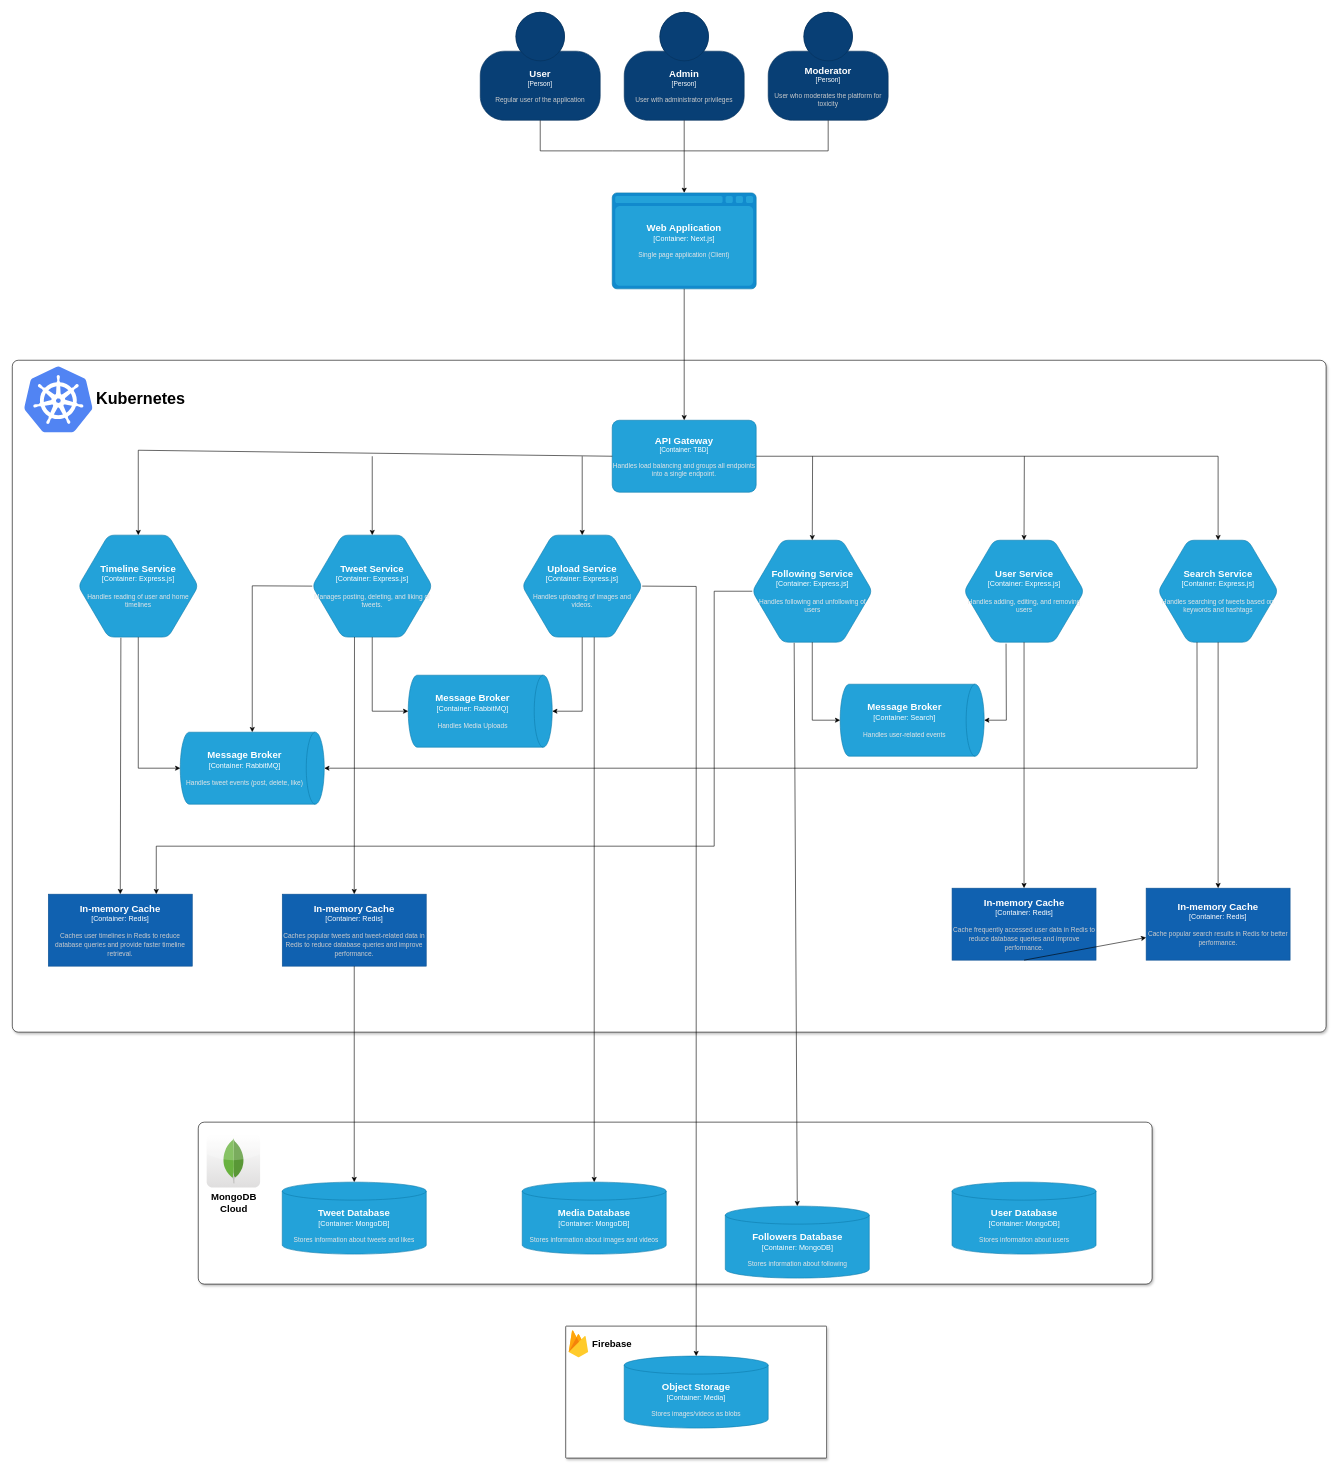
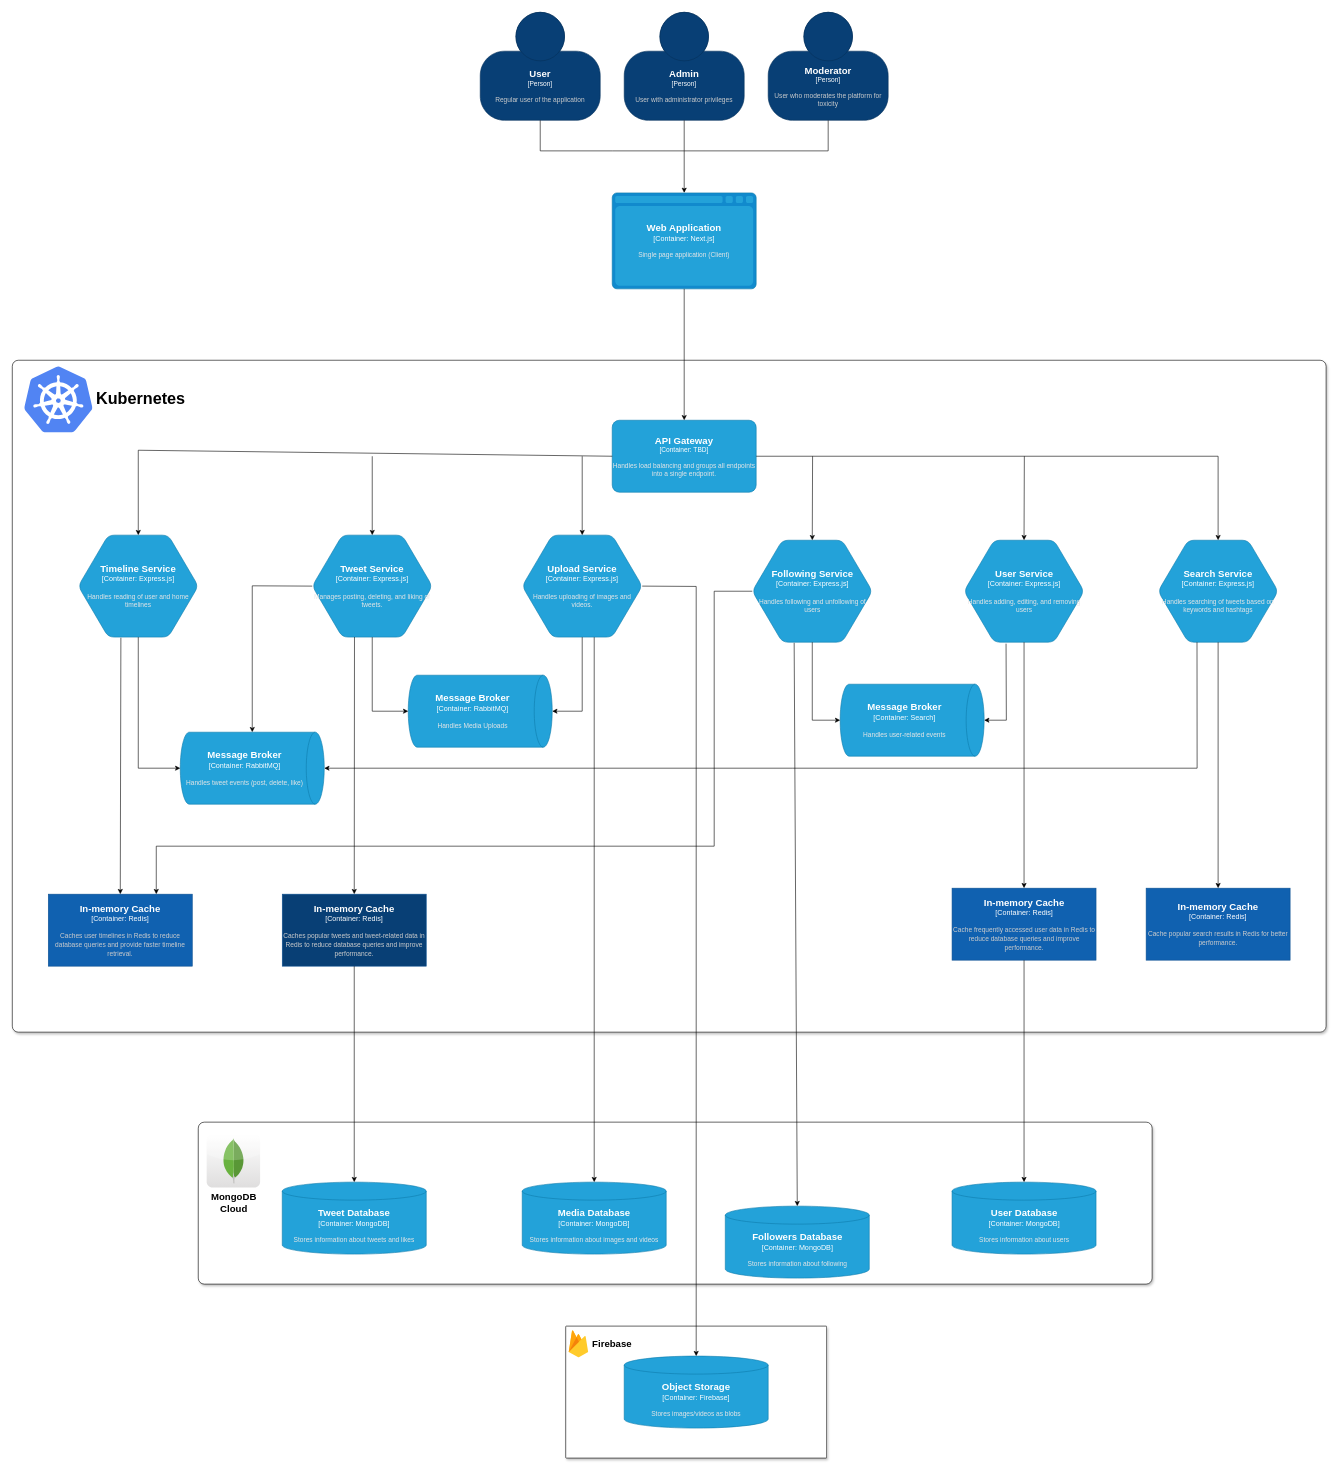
- <mxCell id="22" value="&lt;font style=&quot;font-size: 16px&quot;&gt;&lt;b&gt;In-memory Cache&lt;/b&gt;&lt;/font&gt;&lt;div&gt;[Container: Redis]&lt;/div&gt;&lt;br&gt;&lt;div&gt;&lt;font style=&quot;font-size: 11px&quot;&gt;&lt;font color=&quot;#cccccc&quot;&gt;Caches popular tweets and tweet-related data in Redis to reduce database queries and improve performance.&lt;/font&gt;&lt;/div&gt;" style="rounded=1;whiteSpace=wrap;html=1;labelBackgroundColor=none;fillColor=#1061B0;fontColor=#ffffff;align=center;arcSize=0;strokeColor=#0D5091;metaEdit=1;resizable=0;points=[[0.25,0,0],[0.5,0,0],[0.75,0,0],[1,0.25,0],[1,0.5,0],[1,0.75,0],[0.75,1,0],[0.5,1,0],[0.25,1,0],[0,0.75,0],[0,0.5,0],[0,0.25,0]];" vertex="1" parent="1"><mxGeometry x="470" y="1490" width="240" height="120" as="geometry" /></mxCell>
+ <mxCell id="22" value="&lt;font style=&quot;font-size: 16px&quot;&gt;&lt;b&gt;In-memory Cache&lt;/b&gt;&lt;/font&gt;&lt;div&gt;[Container: Redis]&lt;/div&gt;&lt;br&gt;&lt;div&gt;&lt;font style=&quot;font-size: 11px&quot;&gt;&lt;font color=&quot;#cccccc&quot;&gt;Caches popular tweets and tweet-related data in Redis to reduce database queries and improve performance.&lt;/font&gt;&lt;/div&gt;" style="rounded=1;whiteSpace=wrap;html=1;labelBackgroundColor=none;fillColor=#083f75;fontColor=#ffffff;align=center;arcSize=0;strokeColor=#0D5091;metaEdit=1;resizable=0;points=[[0.25,0,0],[0.5,0,0],[0.75,0,0],[1,0.25,0],[1,0.5,0],[1,0.75,0],[0.75,1,0],[0.5,1,0],[0.25,1,0],[0,0.75,0],[0,0.5,0],[0,0.25,0]];" vertex="1" parent="1"><mxGeometry x="470" y="1490" width="240" height="120" as="geometry" /></mxCell>
- <mxCell id="54" value="" style="endArrow=classic;html=1;rounded=0;exitX=0.5;exitY=1;exitDx=0;exitDy=0;exitPerimeter=0;" edge="1" parent="1" source="53" target="51"><mxGeometry width="50" height="50" relative="1" as="geometry"><mxPoint x="1310" y="1550" as="sourcePoint" /><mxPoint x="1360" y="1500" as="targetPoint" /></mxGeometry></mxCell>
+ <mxCell id="54" value="" style="endArrow=classic;html=1;rounded=0;exitX=0.5;exitY=1;exitDx=0;exitDy=0;exitPerimeter=0;entryX=0.5;entryY=0;entryDx=0;entryDy=0;entryPerimeter=0;" edge="1" parent="1" source="53" target="39"><mxGeometry width="50" height="50" relative="1" as="geometry"><mxPoint x="1310" y="1550" as="sourcePoint" /><mxPoint x="1360" y="1500" as="targetPoint" /></mxGeometry></mxCell>
- <mxCell id="55" value="&lt;font style=&quot;font-size: 16px&quot;&gt;&lt;b&gt;Object Storage&lt;/b&gt;&lt;/font&gt;&lt;div&gt;[Container:&amp;nbsp;Media]&lt;/div&gt;&lt;br&gt;&lt;div&gt;&lt;font style=&quot;font-size: 11px&quot;&gt;&lt;font color=&quot;#E6E6E6&quot;&gt;Stores images/videos as blobs&lt;/font&gt;&lt;/div&gt;" style="shape=cylinder3;size=15;whiteSpace=wrap;html=1;boundedLbl=1;rounded=0;labelBackgroundColor=none;fillColor=#23A2D9;fontSize=12;fontColor=#ffffff;align=center;strokeColor=#0E7DAD;metaEdit=1;points=[[0.5,0,0],[1,0.25,0],[1,0.5,0],[1,0.75,0],[0.5,1,0],[0,0.75,0],[0,0.5,0],[0,0.25,0]];resizable=0;" vertex="1" parent="1"><mxGeometry x="1040" y="2260" width="240" height="120" as="geometry" /></mxCell>
+ <mxCell id="55" value="&lt;font style=&quot;font-size: 16px&quot;&gt;&lt;b&gt;Object Storage&lt;/b&gt;&lt;/font&gt;&lt;div&gt;[Container:&amp;nbsp;Firebase]&lt;/div&gt;&lt;br&gt;&lt;div&gt;&lt;font style=&quot;font-size: 11px&quot;&gt;&lt;font color=&quot;#E6E6E6&quot;&gt;Stores images/videos as blobs&lt;/font&gt;&lt;/div&gt;" style="shape=cylinder3;size=15;whiteSpace=wrap;html=1;boundedLbl=1;rounded=0;labelBackgroundColor=none;fillColor=#23A2D9;fontSize=12;fontColor=#ffffff;align=center;strokeColor=#0E7DAD;metaEdit=1;points=[[0.5,0,0],[1,0.25,0],[1,0.5,0],[1,0.75,0],[0.5,1,0],[0,0.75,0],[0,0.5,0],[0,0.25,0]];resizable=0;" vertex="1" parent="1"><mxGeometry x="1040" y="2260" width="240" height="120" as="geometry" /></mxCell>
